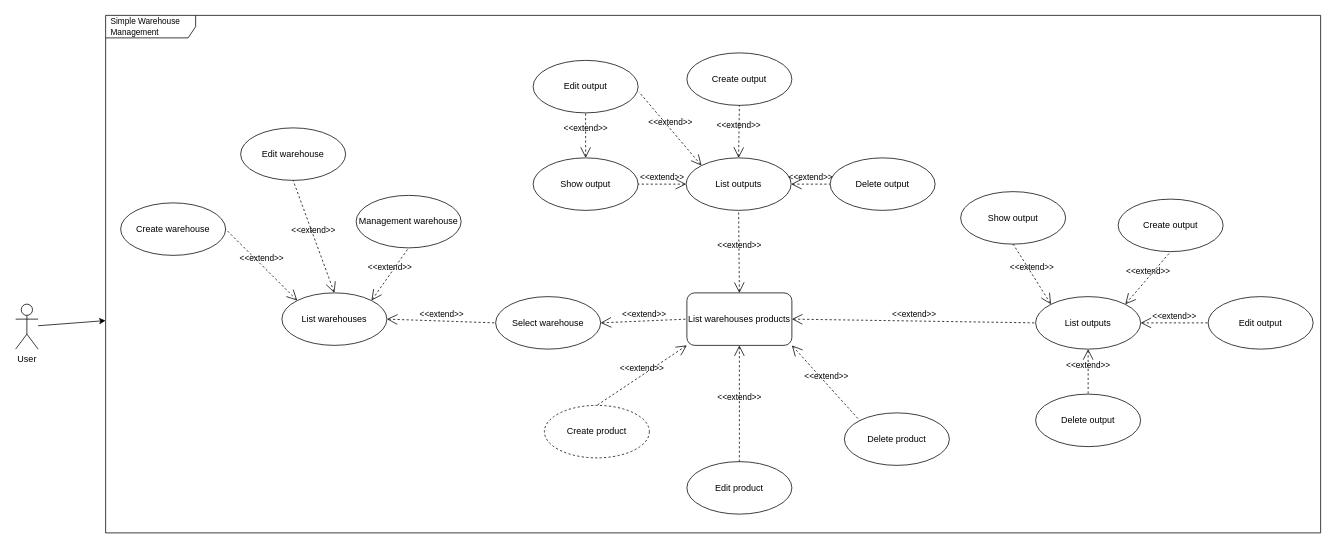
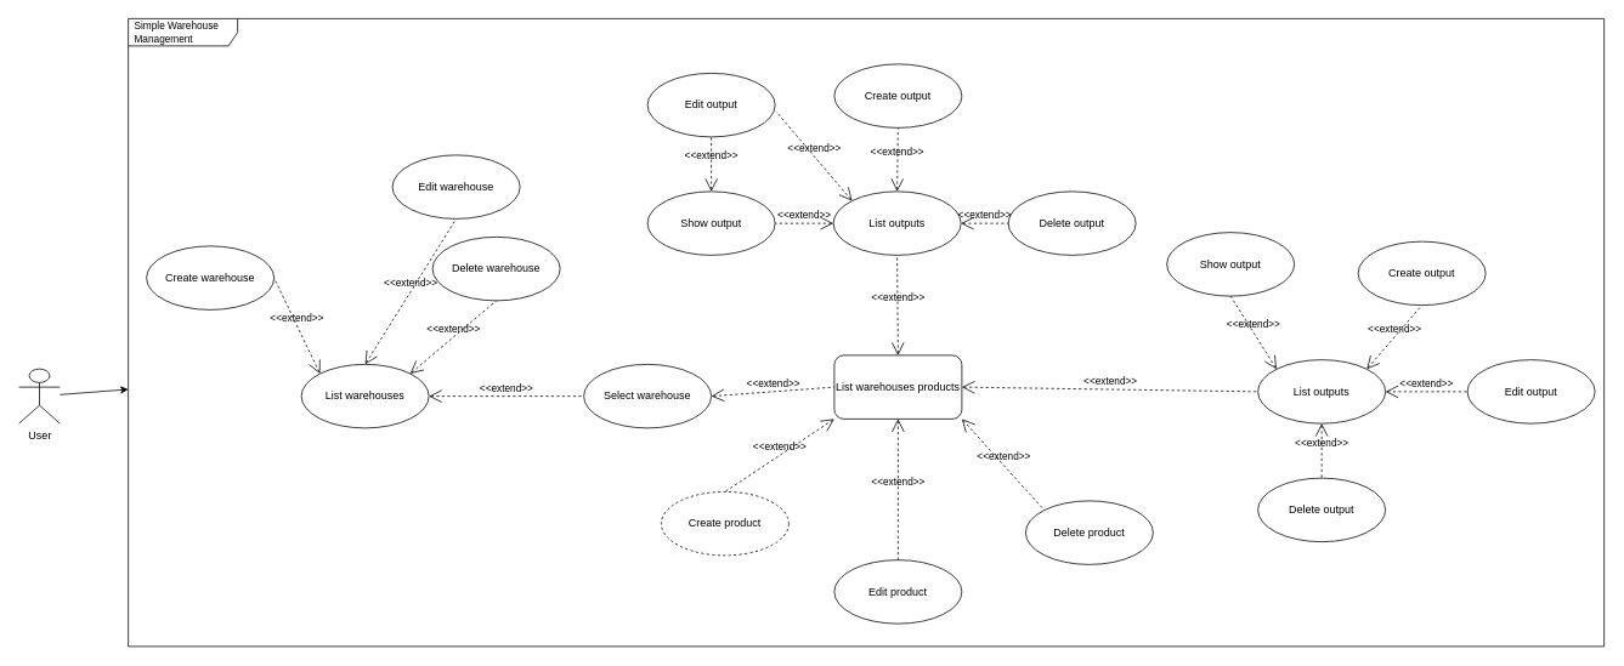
- <mxCell id="19" value="Edit warehouse" style="ellipse;whiteSpace=wrap;html=1;labelBackgroundColor=none;" vertex="1" parent="1"><mxGeometry x="320" y="170" width="140" height="70" as="geometry" /></mxCell>
+ <mxCell id="19" value="Edit warehouse" style="ellipse;whiteSpace=wrap;html=1;labelBackgroundColor=none;" vertex="1" parent="1"><mxGeometry x="430" y="170" width="140" height="70" as="geometry" /></mxCell>
- <mxCell id="20" value="Management warehouse" style="ellipse;whiteSpace=wrap;html=1;labelBackgroundColor=none;" vertex="1" parent="1"><mxGeometry x="474" y="260" width="140" height="70" as="geometry" /></mxCell>
+ <mxCell id="20" value="Delete warehouse" style="ellipse;whiteSpace=wrap;html=1;labelBackgroundColor=none;" vertex="1" parent="1"><mxGeometry x="474" y="260" width="140" height="70" as="geometry" /></mxCell>
- <mxCell id="5" value="List warehouses" style="ellipse;whiteSpace=wrap;html=1;labelBackgroundColor=none;" vertex="1" parent="1"><mxGeometry x="375" y="390" width="140" height="70" as="geometry" /></mxCell>
+ <mxCell id="5" value="List warehouses" style="ellipse;whiteSpace=wrap;html=1;labelBackgroundColor=none;" vertex="1" parent="1"><mxGeometry x="330" y="400" width="140" height="70" as="geometry" /></mxCell>
- <mxCell id="6" value="Select warehouse" style="ellipse;whiteSpace=wrap;html=1;labelBackgroundColor=none;" vertex="1" parent="1"><mxGeometry x="660" y="395" width="140" height="70" as="geometry" /></mxCell>
+ <mxCell id="6" value="Select warehouse" style="ellipse;whiteSpace=wrap;html=1;labelBackgroundColor=none;" vertex="1" parent="1"><mxGeometry x="640" y="400" width="140" height="70" as="geometry" /></mxCell>
- <mxCell id="4" value="User" style="shape=umlActor;verticalLabelPosition=bottom;verticalAlign=top;html=1;labelBackgroundColor=none;" parent="1" vertex="1"><mxGeometry x="20" y="405" width="30" height="60" as="geometry" /></mxCell>
+ <mxCell id="4" value="User" style="shape=umlActor;verticalLabelPosition=bottom;verticalAlign=top;html=1;labelBackgroundColor=none;" parent="1" vertex="1"><mxGeometry x="20" y="405" width="45" height="60" as="geometry" /></mxCell>
